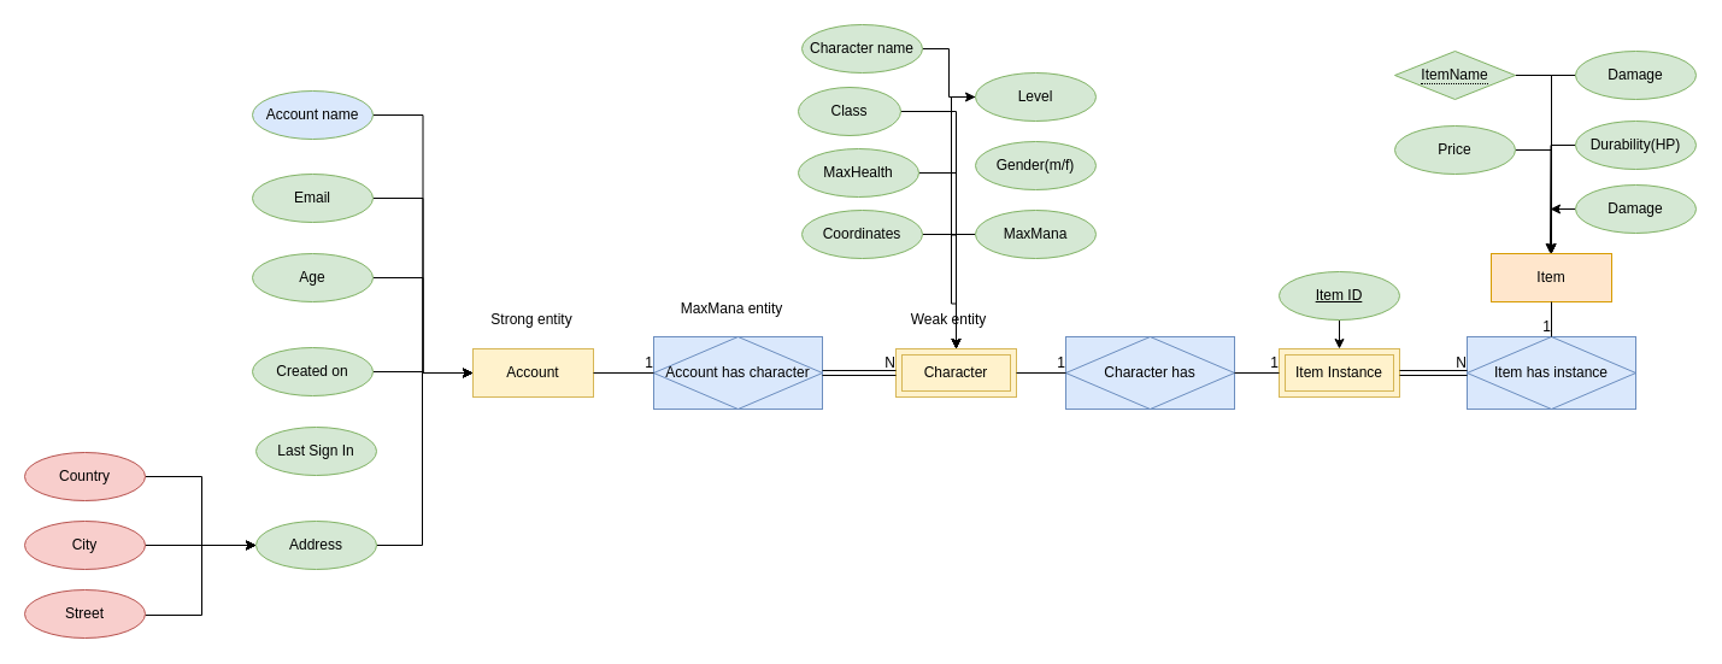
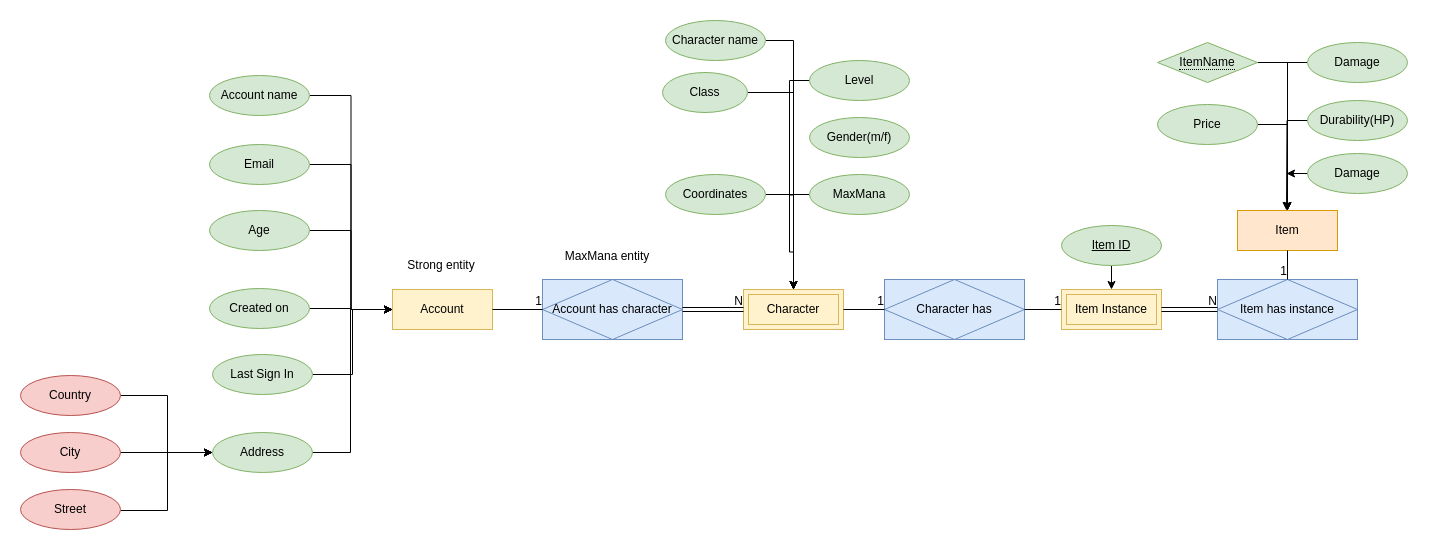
- <mxCell id="33" style="edgeStyle=orthogonalEdgeStyle;rounded=0;orthogonalLoop=1;jettySize=auto;html=1;exitX=1;exitY=0.5;exitDx=0;exitDy=0;" edge="1" parent="1" source="34" target="38"><mxGeometry relative="1" as="geometry" /></mxCell>
+ <mxCell id="33" style="edgeStyle=orthogonalEdgeStyle;rounded=0;orthogonalLoop=1;jettySize=auto;html=1;exitX=1;exitY=0.5;exitDx=0;exitDy=0;entryX=0.5;entryY=0;entryDx=0;entryDy=0;" edge="1" parent="1" source="34" target="3"><mxGeometry relative="1" as="geometry" /></mxCell>
- <mxCell id="26" value="Account name" style="ellipse;whiteSpace=wrap;html=1;align=center;fillColor=#dae8fc;strokeColor=#82b366;" parent="1" vertex="1"><mxGeometry x="209" y="75" width="100" height="40" as="geometry" /></mxCell>
+ <mxCell id="26" value="Account name" style="ellipse;whiteSpace=wrap;html=1;align=center;fillColor=#d5e8d4;strokeColor=#82b366;" parent="1" vertex="1"><mxGeometry x="209" y="75" width="100" height="40" as="geometry" /></mxCell>
- <mxCell id="36" value="MaxHealth" style="ellipse;whiteSpace=wrap;html=1;align=center;fillColor=#d5e8d4;strokeColor=#82b366;" vertex="1" parent="1"><mxGeometry x="662" y="123" width="100" height="40" as="geometry" /></mxCell>
- <mxCell id="35" style="edgeStyle=orthogonalEdgeStyle;rounded=0;orthogonalLoop=1;jettySize=auto;html=1;exitX=1;exitY=0.5;exitDx=0;exitDy=0;" edge="1" parent="1" source="36" target="3"><mxGeometry relative="1" as="geometry" /></mxCell>
- <mxCell id="5" value="Weak entity" style="text;html=1;strokeColor=none;fillColor=none;align=center;verticalAlign=middle;whiteSpace=wrap;rounded=0;" parent="1" vertex="1"><mxGeometry x="752" y="255" width="70" height="20" as="geometry" /></mxCell>
+ <mxCell id="17" style="edgeStyle=orthogonalEdgeStyle;rounded=0;orthogonalLoop=1;jettySize=auto;html=1;exitX=1;exitY=0.5;exitDx=0;exitDy=0;entryX=0;entryY=0.5;entryDx=0;entryDy=0;" parent="1" source="18" target="2" edge="1"><mxGeometry relative="1" as="geometry" /></mxCell>
